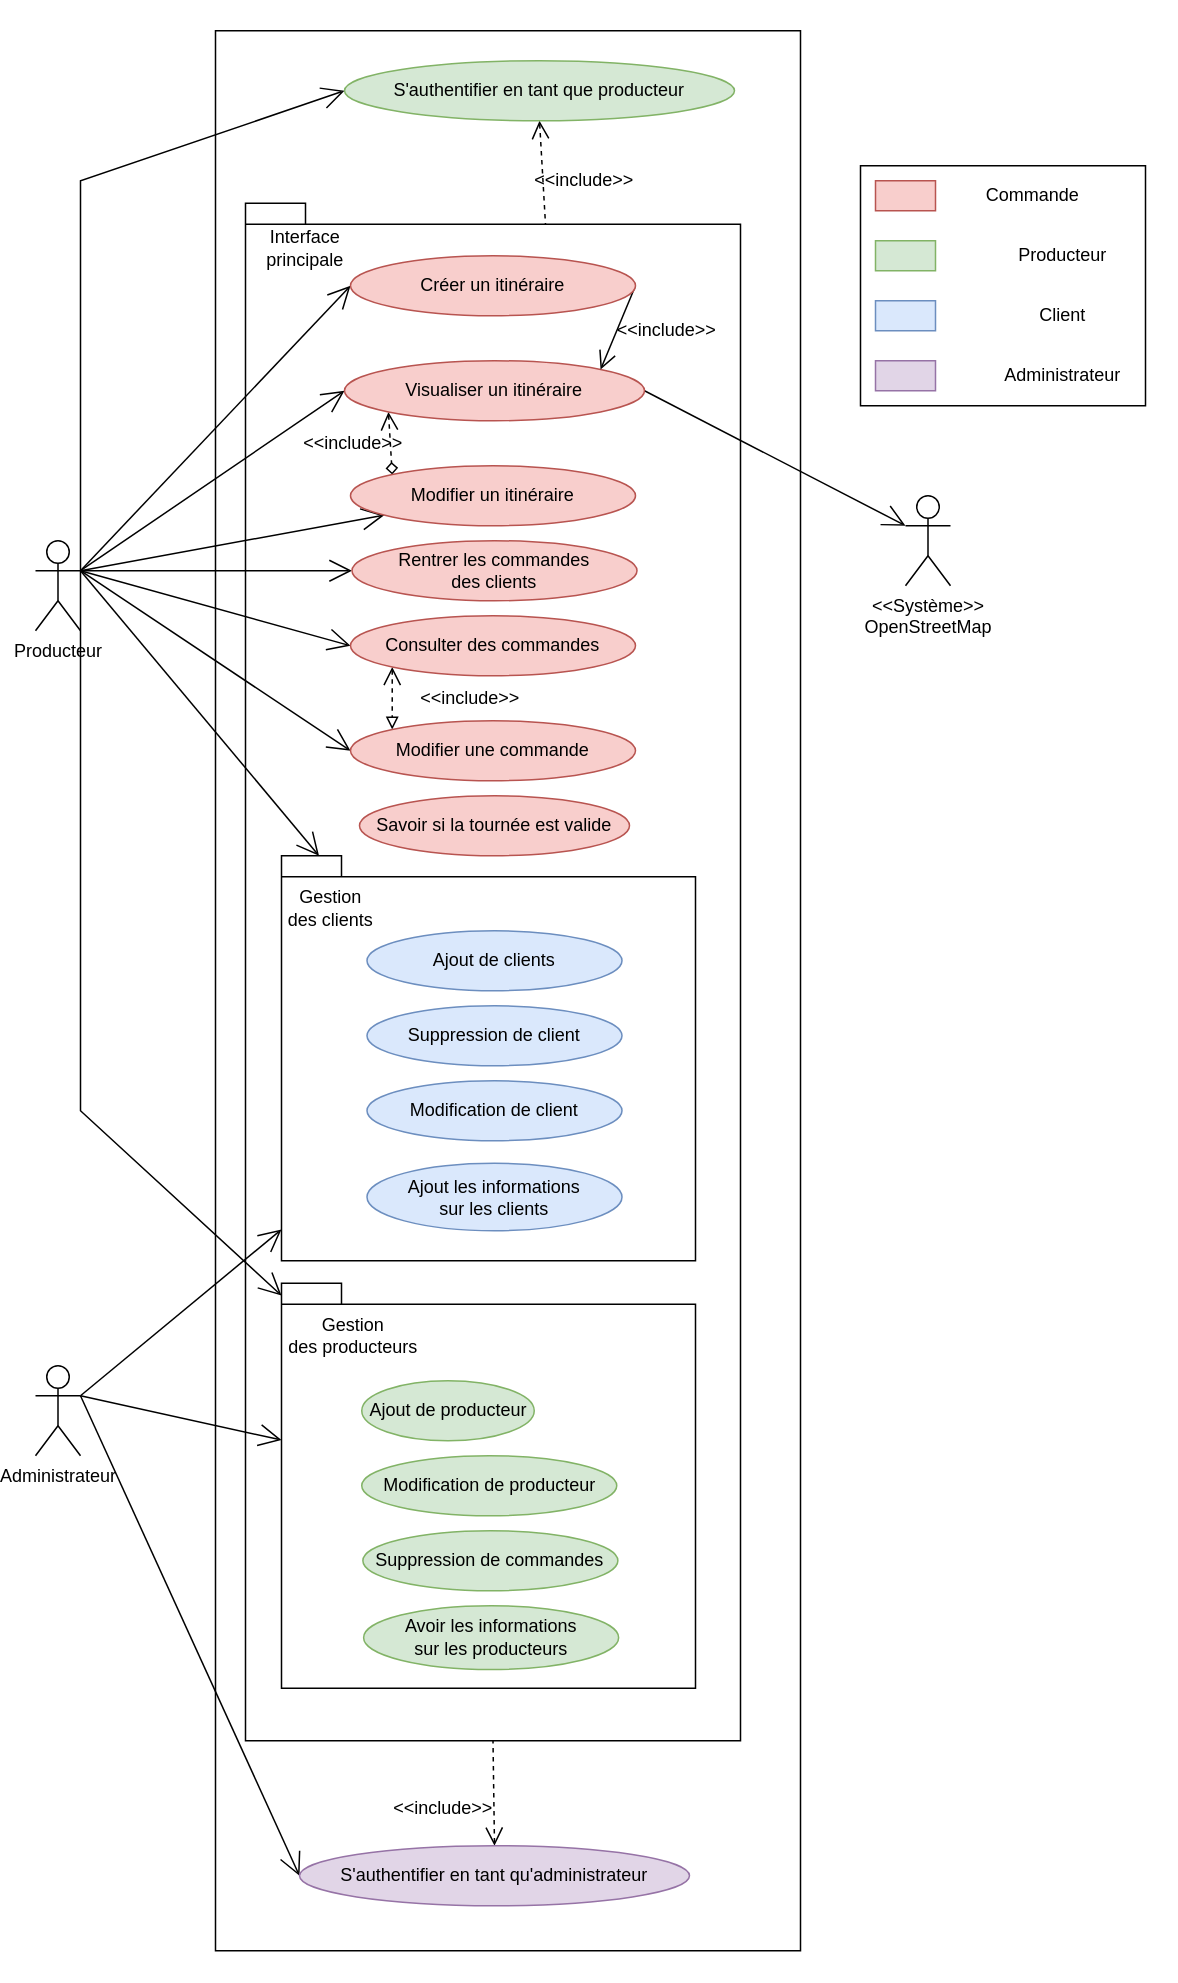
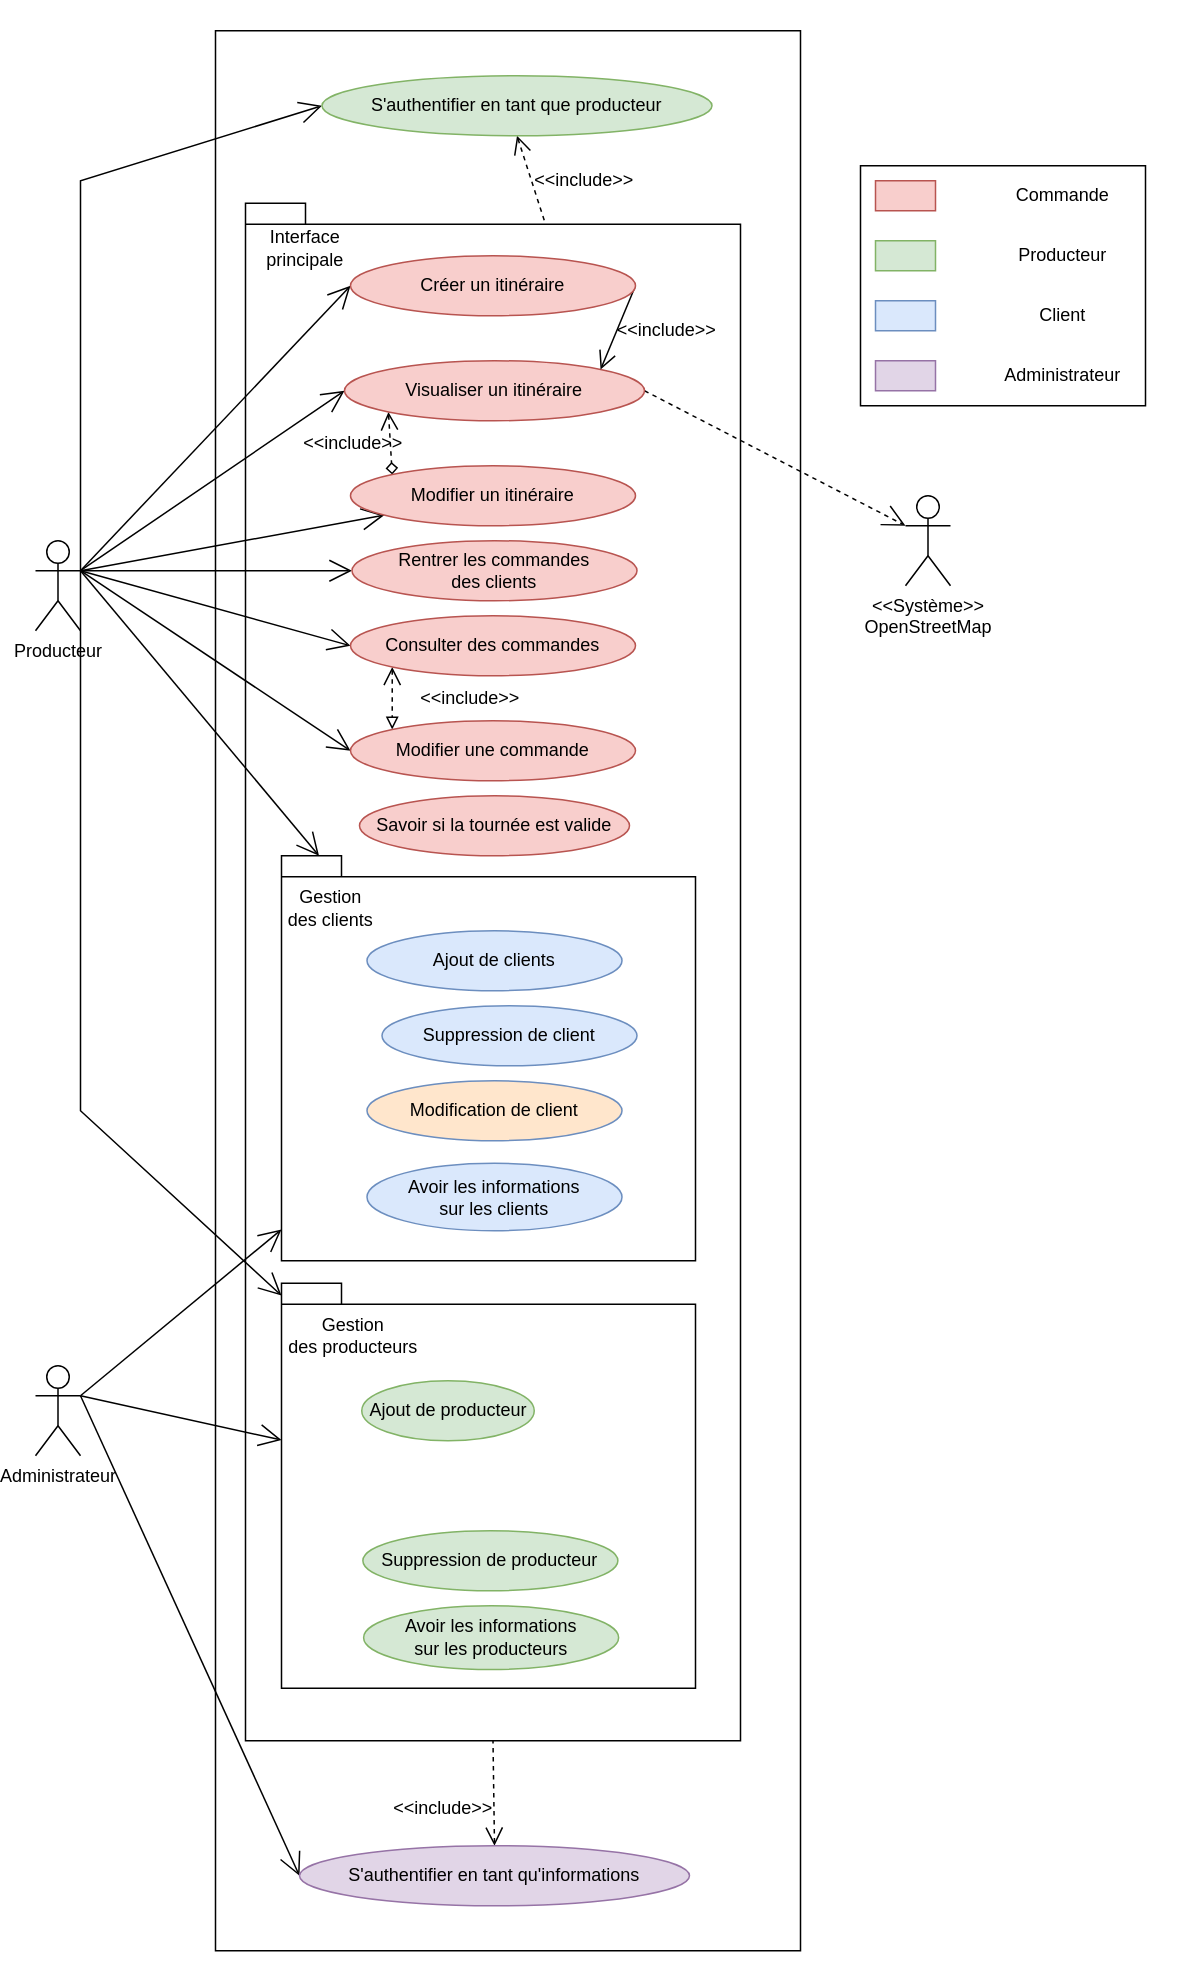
- <mxCell id="29" value="S'authentifier en tant que producteur" style="ellipse;whiteSpace=wrap;html=1;fillColor=#d5e8d4;strokeColor=#82b366;" parent="1" vertex="1"><mxGeometry x="226" y="40" width="260" height="40" as="geometry" /></mxCell>
+ <mxCell id="29" value="S'authentifier en tant que producteur" style="ellipse;whiteSpace=wrap;html=1;fillColor=#d5e8d4;strokeColor=#82b366;" parent="1" vertex="1"><mxGeometry x="211" y="50" width="260" height="40" as="geometry" /></mxCell>
- <mxCell id="38" value="Commande" style="text;html=1;strokeColor=none;fillColor=none;align=center;verticalAlign=middle;whiteSpace=wrap;rounded=0;" parent="1" vertex="1"><mxGeometry x="630" y="115" width="110" height="30" as="geometry" /></mxCell>
+ <mxCell id="38" value="Commande" style="text;html=1;strokeColor=none;fillColor=none;align=center;verticalAlign=middle;whiteSpace=wrap;rounded=0;" parent="1" vertex="1"><mxGeometry x="650" y="115" width="110" height="30" as="geometry" /></mxCell>
- <mxCell id="15" style="rounded=0;orthogonalLoop=1;jettySize=auto;html=1;exitX=1;exitY=0.5;exitDx=0;exitDy=0;entryX=0;entryY=0.333;entryDx=0;entryDy=0;entryPerimeter=0;endArrow=open;endFill=0;endSize=13;" parent="1" source="18" target="14" edge="1"><mxGeometry relative="1" as="geometry" /></mxCell>
+ <mxCell id="15" style="rounded=0;orthogonalLoop=1;jettySize=auto;html=1;exitX=1;exitY=0.5;exitDx=0;exitDy=0;entryX=0;entryY=0.333;entryDx=0;entryDy=0;entryPerimeter=0;endArrow=open;endFill=0;endSize=13;dashed=1;" parent="1" source="18" target="14" edge="1"><mxGeometry relative="1" as="geometry" /></mxCell>
- <mxCell id="50" value="Suppression de client" style="ellipse;whiteSpace=wrap;html=1;fillColor=#dae8fc;strokeColor=#6c8ebf;" parent="1" vertex="1"><mxGeometry x="241" y="670" width="170" height="40" as="geometry" /></mxCell>
+ <mxCell id="50" value="Suppression de client" style="ellipse;whiteSpace=wrap;html=1;fillColor=#dae8fc;strokeColor=#6c8ebf;" parent="1" vertex="1"><mxGeometry x="251" y="670" width="170" height="40" as="geometry" /></mxCell>
- <mxCell id="51" value="Modification de client" style="ellipse;whiteSpace=wrap;html=1;fillColor=#dae8fc;strokeColor=#6c8ebf;" parent="1" vertex="1"><mxGeometry x="241" y="720" width="170" height="40" as="geometry" /></mxCell>
+ <mxCell id="51" value="Modification de client" style="ellipse;whiteSpace=wrap;html=1;fillColor=#ffe6cc;strokeColor=#6c8ebf;" parent="1" vertex="1"><mxGeometry x="241" y="720" width="170" height="40" as="geometry" /></mxCell>
- <mxCell id="52" value="Ajout les informations&lt;br&gt;sur les clients" style="ellipse;whiteSpace=wrap;html=1;fillColor=#dae8fc;strokeColor=#6c8ebf;" parent="1" vertex="1"><mxGeometry x="241" y="775" width="170" height="45" as="geometry" /></mxCell>
+ <mxCell id="52" value="Avoir les informations&lt;br&gt;sur les clients" style="ellipse;whiteSpace=wrap;html=1;fillColor=#dae8fc;strokeColor=#6c8ebf;" parent="1" vertex="1"><mxGeometry x="241" y="775" width="170" height="45" as="geometry" /></mxCell>
- <mxCell id="58" value="Modification de producteur" style="ellipse;whiteSpace=wrap;html=1;fillColor=#d5e8d4;strokeColor=#82b366;" parent="1" vertex="1"><mxGeometry x="237.5" y="970" width="170" height="40" as="geometry" /></mxCell>
- <mxCell id="57" value="Suppression de commandes" style="ellipse;whiteSpace=wrap;html=1;fillColor=#d5e8d4;strokeColor=#82b366;" parent="1" vertex="1"><mxGeometry x="238.25" y="1020" width="170" height="40" as="geometry" /></mxCell>
+ <mxCell id="57" value="Suppression de producteur" style="ellipse;whiteSpace=wrap;html=1;fillColor=#d5e8d4;strokeColor=#82b366;" parent="1" vertex="1"><mxGeometry x="238.25" y="1020" width="170" height="40" as="geometry" /></mxCell>
- <mxCell id="44" value="S'authentifier en tant qu'administrateur" style="ellipse;whiteSpace=wrap;html=1;fillColor=#e1d5e7;strokeColor=#9673a6;" parent="1" vertex="1"><mxGeometry x="196" y="1230" width="260" height="40" as="geometry" /></mxCell>
+ <mxCell id="44" value="S'authentifier en tant qu'informations" style="ellipse;whiteSpace=wrap;html=1;fillColor=#e1d5e7;strokeColor=#9673a6;" parent="1" vertex="1"><mxGeometry x="196" y="1230" width="260" height="40" as="geometry" /></mxCell>
